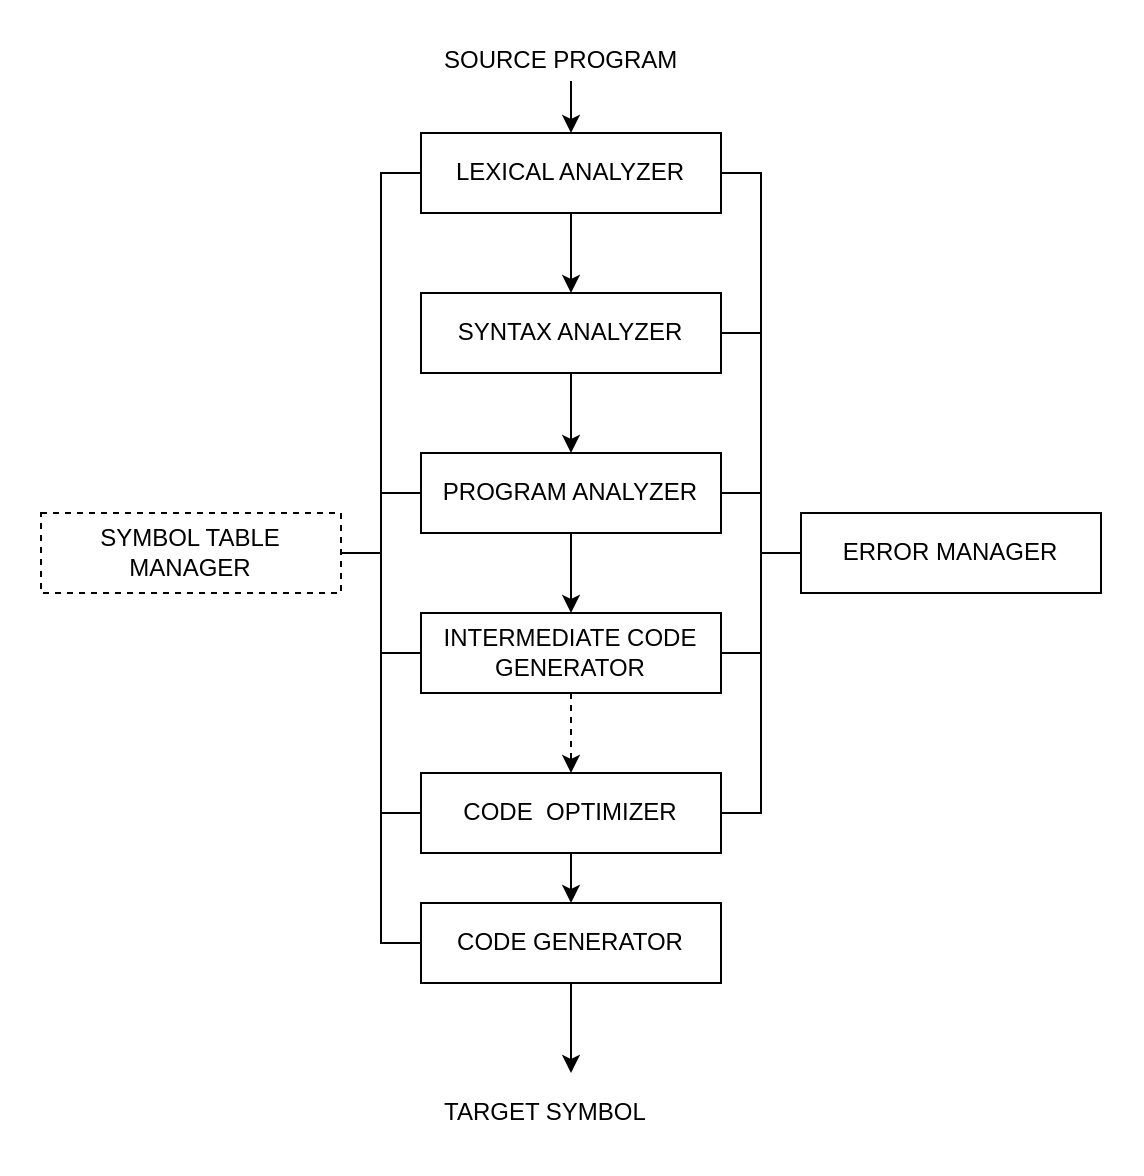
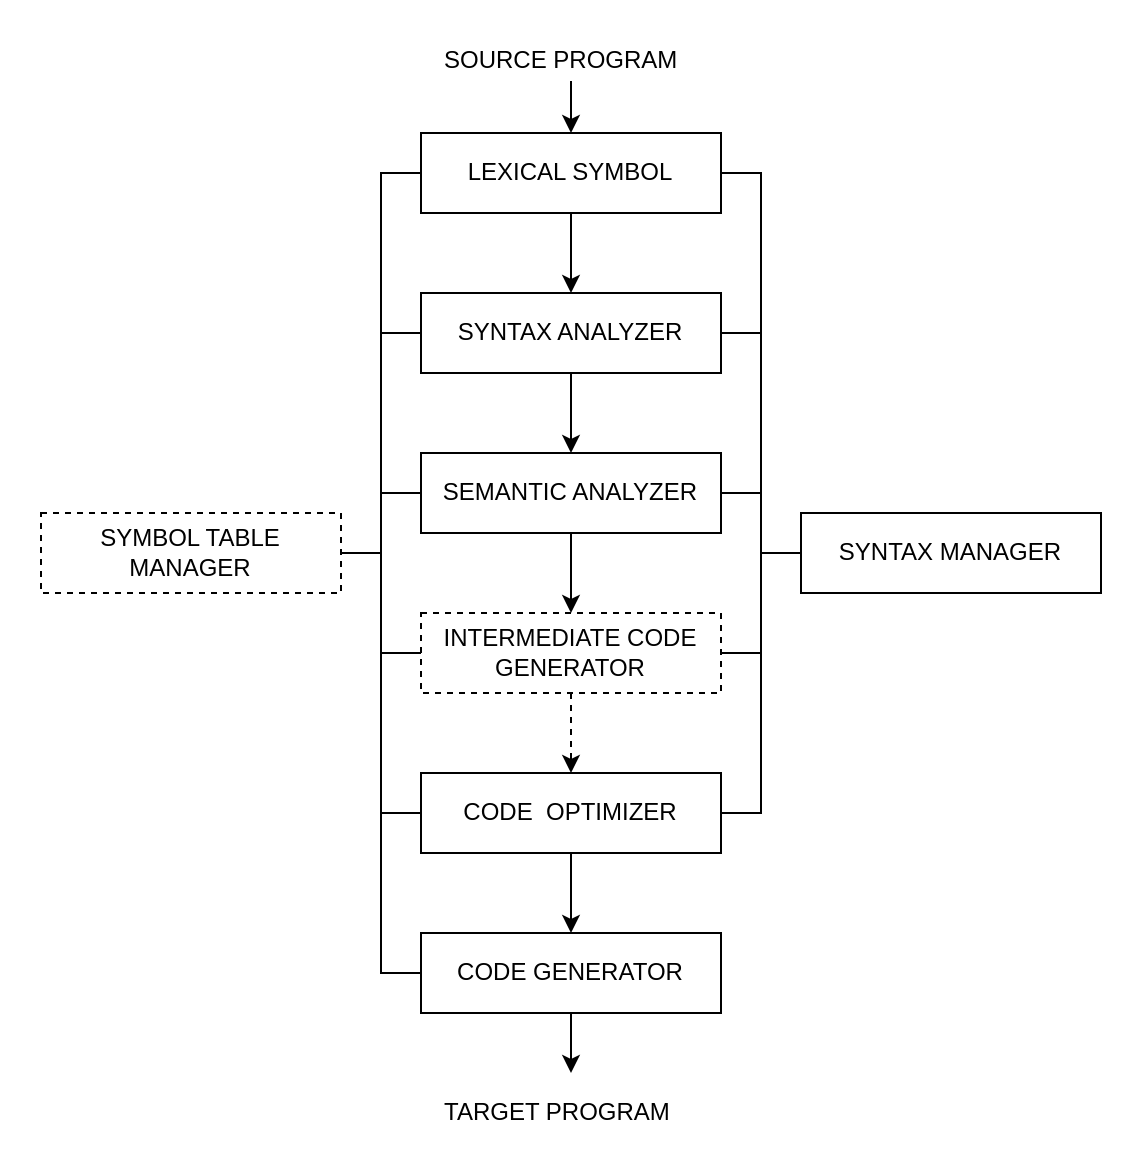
- <mxCell id="3" value="LEXICAL ANALYZER" style="rounded=0;whiteSpace=wrap;html=1;" vertex="1" parent="1"><mxGeometry x="210" y="66" width="150" height="40" as="geometry" /></mxCell>
+ <mxCell id="3" value="LEXICAL SYMBOL" style="rounded=0;whiteSpace=wrap;html=1;" vertex="1" parent="1"><mxGeometry x="210" y="66" width="150" height="40" as="geometry" /></mxCell>
+ <mxCell id="15" style="edgeStyle=orthogonalEdgeStyle;rounded=0;orthogonalLoop=1;jettySize=auto;html=1;entryX=0;entryY=0.5;entryDx=0;entryDy=0;endArrow=none;endFill=0;" edge="1" parent="1" source="20" target="5"><mxGeometry relative="1" as="geometry" /></mxCell>
- <mxCell id="7" value="PROGRAM ANALYZER" style="rounded=0;whiteSpace=wrap;html=1;" vertex="1" parent="1"><mxGeometry x="210" y="226" width="150" height="40" as="geometry" /></mxCell>
+ <mxCell id="7" value="SEMANTIC ANALYZER" style="rounded=0;whiteSpace=wrap;html=1;" vertex="1" parent="1"><mxGeometry x="210" y="226" width="150" height="40" as="geometry" /></mxCell>
- <mxCell id="26" value="ERROR MANAGER" style="rounded=0;whiteSpace=wrap;html=1;" vertex="1" parent="1"><mxGeometry x="400" y="256" width="150" height="40" as="geometry" /></mxCell>
+ <mxCell id="26" value="SYNTAX MANAGER" style="rounded=0;whiteSpace=wrap;html=1;" vertex="1" parent="1"><mxGeometry x="400" y="256" width="150" height="40" as="geometry" /></mxCell>
- <mxCell id="9" value="INTERMEDIATE CODE GENERATOR" style="rounded=0;whiteSpace=wrap;html=1;" vertex="1" parent="1"><mxGeometry x="210" y="306" width="150" height="40" as="geometry" /></mxCell>
+ <mxCell id="9" value="INTERMEDIATE CODE GENERATOR" style="rounded=0;whiteSpace=wrap;html=1;dashed=1;" vertex="1" parent="1"><mxGeometry x="210" y="306" width="150" height="40" as="geometry" /></mxCell>
- <mxCell id="13" value="CODE GENERATOR" style="rounded=0;whiteSpace=wrap;html=1;" vertex="1" parent="1"><mxGeometry x="210" y="451" width="150" height="40" as="geometry" /></mxCell>
+ <mxCell id="13" value="CODE GENERATOR" style="rounded=0;whiteSpace=wrap;html=1;" vertex="1" parent="1"><mxGeometry x="210" y="466" width="150" height="40" as="geometry" /></mxCell>
- <mxCell id="29" value="TARGET SYMBOL" style="text;html=1;resizable=0;points=[];autosize=1;align=left;verticalAlign=top;spacingTop=-4;" vertex="1" parent="1"><mxGeometry x="220" y="546" width="130" height="20" as="geometry" /></mxCell>
+ <mxCell id="29" value="TARGET PROGRAM" style="text;html=1;resizable=0;points=[];autosize=1;align=left;verticalAlign=top;spacingTop=-4;" vertex="1" parent="1"><mxGeometry x="220" y="546" width="130" height="20" as="geometry" /></mxCell>
